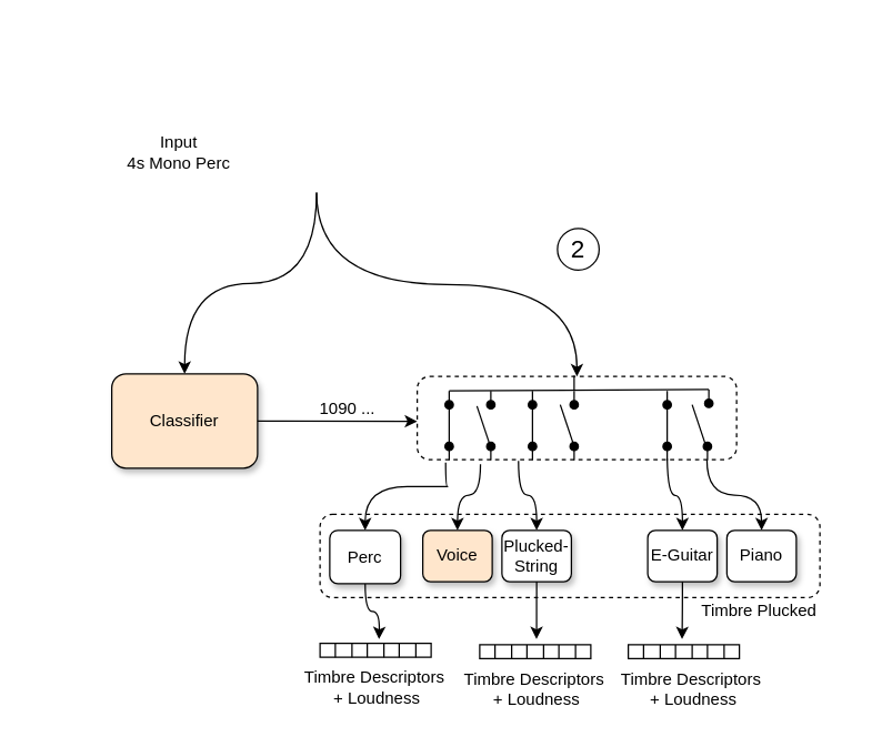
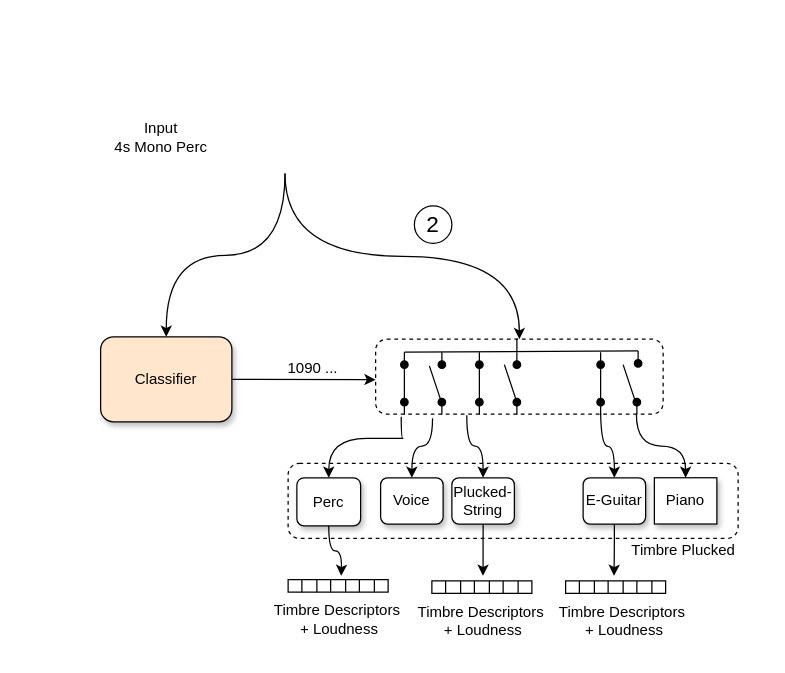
- <mxCell id="56" value="&lt;font style=&quot;font-size: 18px&quot;&gt;2&lt;/font&gt;" style="ellipse;whiteSpace=wrap;html=1;aspect=fixed;shadow=0;fillColor=default;" parent="1" vertex="1"><mxGeometry x="401" y="164" width="30" height="30" as="geometry" /></mxCell>
+ <mxCell id="56" value="&lt;font style=&quot;font-size: 18px&quot;&gt;2&lt;/font&gt;" style="ellipse;whiteSpace=wrap;html=1;aspect=fixed;shadow=0;fillColor=default;" parent="1" vertex="1"><mxGeometry x="331" y="164" width="30" height="30" as="geometry" /></mxCell>
- <mxCell id="30" value="Voice" style="whiteSpace=wrap;html=1;shadow=1;rounded=1;glass=0;fillColor=#ffe6cc;" parent="1" vertex="1"><mxGeometry x="304" y="381.5" width="50" height="37" as="geometry" /></mxCell>
+ <mxCell id="30" value="Voice" style="whiteSpace=wrap;html=1;shadow=1;rounded=1;glass=0;" parent="1" vertex="1"><mxGeometry x="304" y="381.5" width="50" height="37" as="geometry" /></mxCell>
- <mxCell id="49" value="Piano" style="whiteSpace=wrap;html=1;shadow=1;rounded=1;glass=0;" parent="1" vertex="1"><mxGeometry x="523" y="381.5" width="50" height="37" as="geometry" /></mxCell>
+ <mxCell id="49" value="Piano" style="whiteSpace=wrap;html=1;shadow=1;glass=0;rounded=0;" parent="1" vertex="1"><mxGeometry x="523" y="381.5" width="50" height="37" as="geometry" /></mxCell>
